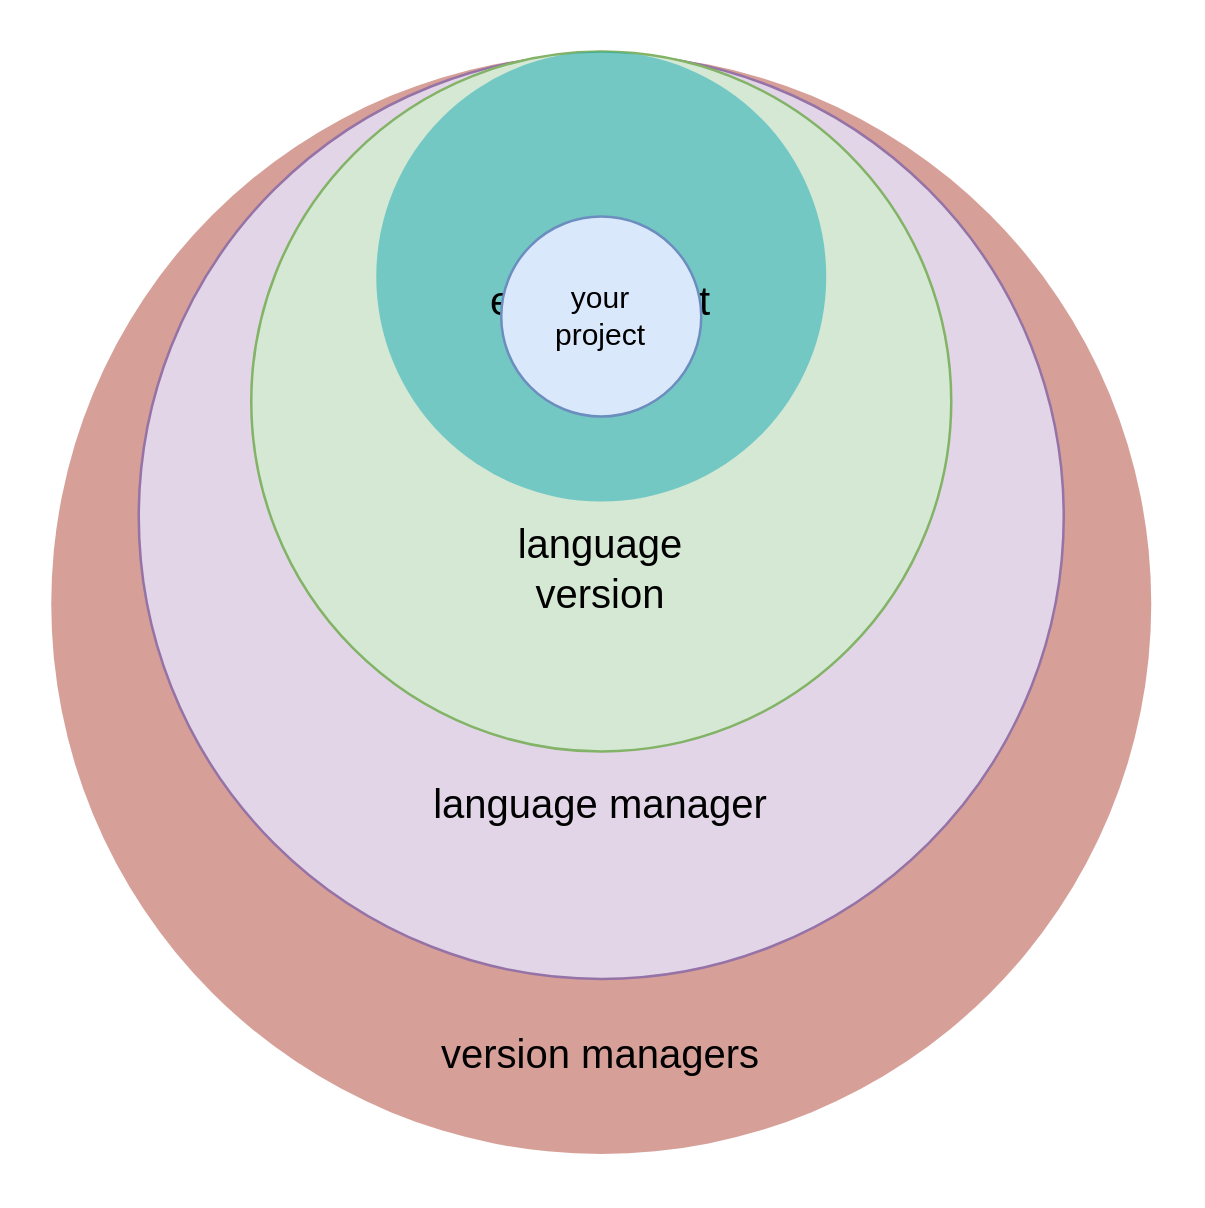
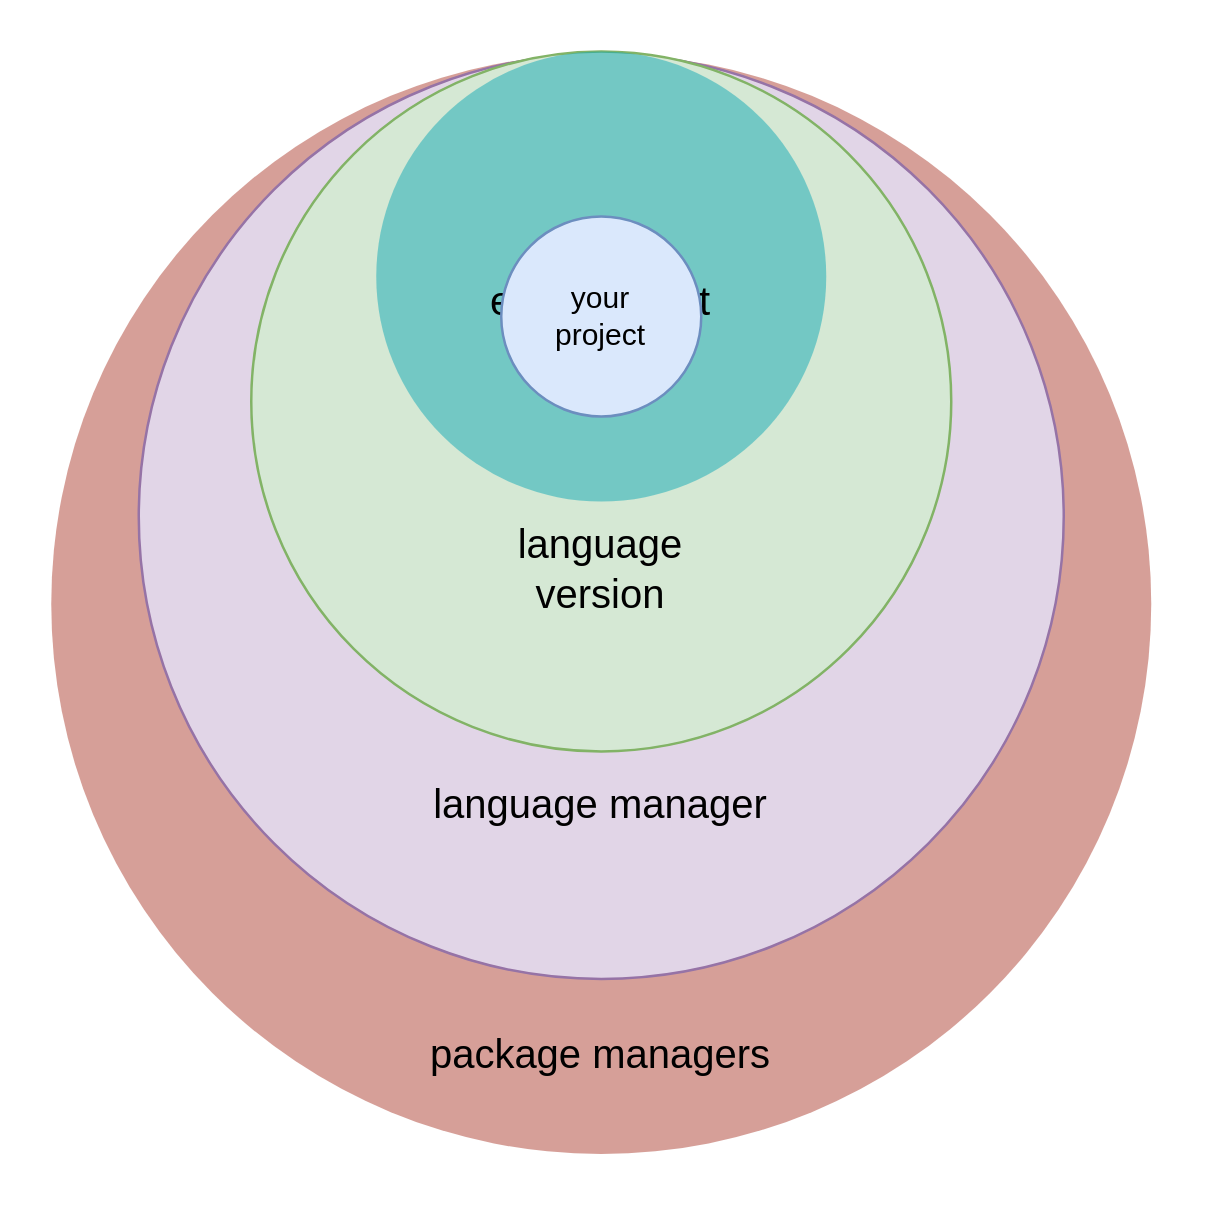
- <mxCell id="2" value="&lt;div style=&quot;text-align: center; font-size: 16px;&quot;&gt;&lt;span style=&quot;font-size: 16px;&quot;&gt;&lt;font color=&quot;#000000&quot;&gt;version managers&lt;/font&gt;&lt;/span&gt;&lt;/div&gt;" style="ellipse;whiteSpace=wrap;html=1;aspect=fixed;rounded=1;shadow=0;glass=0;labelBackgroundColor=none;strokeColor=none;strokeWidth=1;fillColor=#AE4132;gradientColor=none;fontFamily=Helvetica;fontSize=16;fontColor=#2F5B7C;align=center;opacity=50;verticalAlign=bottom;spacingBottom=15;spacing=15;" parent="1" vertex="1"><mxGeometry x="20" y="21" width="440" height="440" as="geometry" /></mxCell>
+ <mxCell id="2" value="&lt;div style=&quot;text-align: center; font-size: 16px;&quot;&gt;&lt;span style=&quot;font-size: 16px;&quot;&gt;&lt;font color=&quot;#000000&quot;&gt;package managers&lt;/font&gt;&lt;/span&gt;&lt;/div&gt;" style="ellipse;whiteSpace=wrap;html=1;aspect=fixed;rounded=1;shadow=0;glass=0;labelBackgroundColor=none;strokeColor=none;strokeWidth=1;fillColor=#AE4132;gradientColor=none;fontFamily=Helvetica;fontSize=16;fontColor=#2F5B7C;align=center;opacity=50;verticalAlign=bottom;spacingBottom=15;spacing=15;" parent="1" vertex="1"><mxGeometry x="20" y="21" width="440" height="440" as="geometry" /></mxCell>
